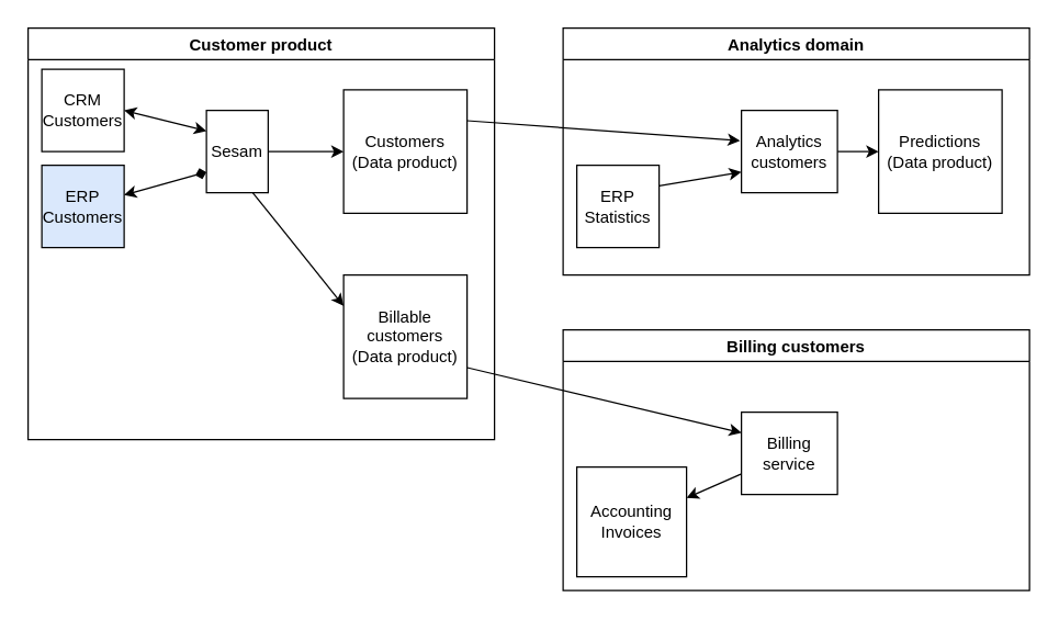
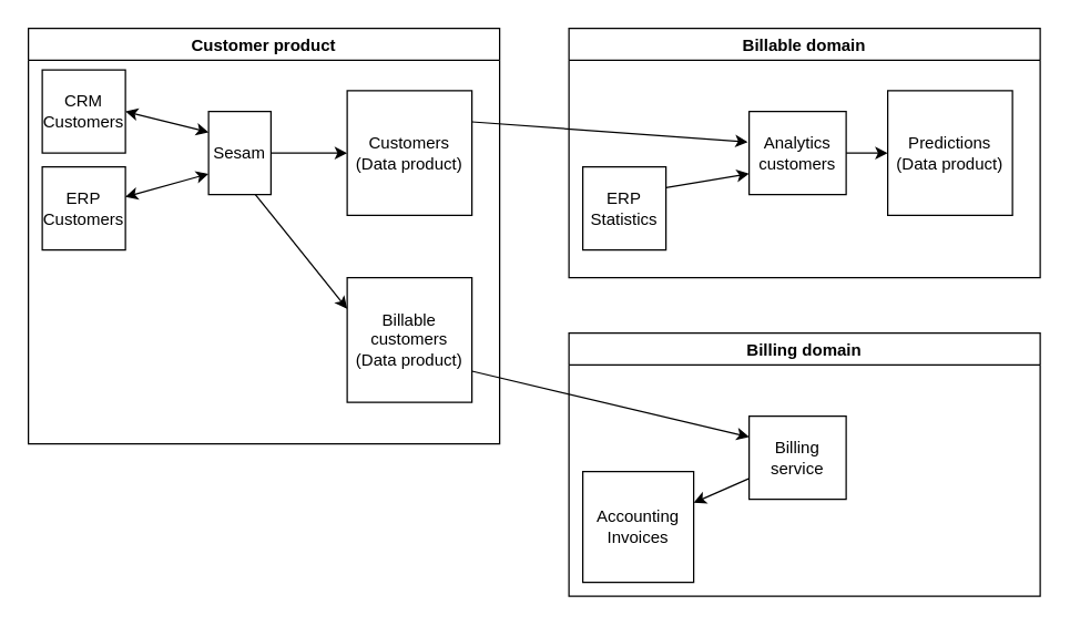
- <mxCell id="12" value="Analytics domain" style="swimlane;fillColor=none;" parent="1" vertex="1"><mxGeometry x="410" y="20" width="340" height="180" as="geometry"><mxRectangle x="440" y="160" width="130" height="23" as="alternateBounds" /></mxGeometry></mxCell>
+ <mxCell id="12" value="Billable domain" style="swimlane;fillColor=none;" parent="1" vertex="1"><mxGeometry x="410" y="20" width="340" height="180" as="geometry"><mxRectangle x="440" y="160" width="130" height="23" as="alternateBounds" /></mxGeometry></mxCell>
- <mxCell id="8" value="" style="endArrow=diamond;startArrow=classic;html=1;rounded=0;entryX=0;entryY=0.75;entryDx=0;entryDy=0;" parent="2" source="4" target="6" edge="1"><mxGeometry width="50" height="50" relative="1" as="geometry"><mxPoint x="80" y="70" as="sourcePoint" /><mxPoint x="140" y="85" as="targetPoint" /></mxGeometry></mxCell>
+ <mxCell id="8" value="" style="endArrow=classic;startArrow=classic;html=1;rounded=0;entryX=0;entryY=0.75;entryDx=0;entryDy=0;" parent="2" source="4" target="6" edge="1"><mxGeometry width="50" height="50" relative="1" as="geometry"><mxPoint x="80" y="70" as="sourcePoint" /><mxPoint x="140" y="85" as="targetPoint" /></mxGeometry></mxCell>
- <mxCell id="4" value="&lt;div&gt;ERP&lt;/div&gt;&lt;div&gt;Customers&lt;br&gt;&lt;/div&gt;" style="whiteSpace=wrap;html=1;aspect=fixed;fillColor=#dae8fc;" parent="2" vertex="1"><mxGeometry x="10" y="100" width="60" height="60" as="geometry" /></mxCell>
+ <mxCell id="4" value="&lt;div&gt;ERP&lt;/div&gt;&lt;div&gt;Customers&lt;br&gt;&lt;/div&gt;" style="whiteSpace=wrap;html=1;aspect=fixed;" parent="2" vertex="1"><mxGeometry x="10" y="100" width="60" height="60" as="geometry" /></mxCell>
- <mxCell id="19" value="Billing customers" style="swimlane;fillColor=none;" vertex="1" parent="1"><mxGeometry x="410" y="240" width="340" height="190" as="geometry"><mxRectangle x="440" y="160" width="130" height="23" as="alternateBounds" /></mxGeometry></mxCell>
+ <mxCell id="19" value="Billing domain" style="swimlane;fillColor=none;" vertex="1" parent="1"><mxGeometry x="410" y="240" width="340" height="190" as="geometry"><mxRectangle x="440" y="160" width="130" height="23" as="alternateBounds" /></mxGeometry></mxCell>
